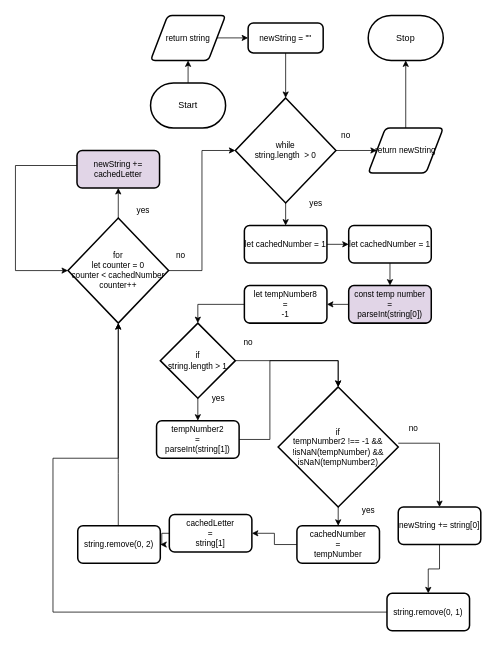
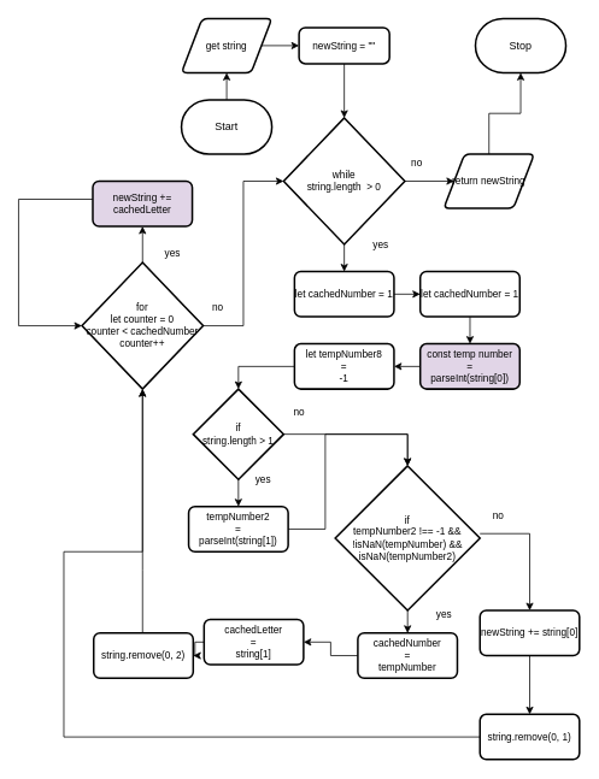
- <mxCell id="6" value="return string" style="shape=parallelogram;html=1;strokeWidth=2;perimeter=parallelogramPerimeter;whiteSpace=wrap;rounded=1;arcSize=12;size=0.23;fontFamily=Helvetica;fontSize=11;fontColor=default;" vertex="1" parent="1"><mxGeometry x="200" y="20" width="100" height="60" as="geometry" /></mxCell>
+ <mxCell id="6" value="get string" style="shape=parallelogram;html=1;strokeWidth=2;perimeter=parallelogramPerimeter;whiteSpace=wrap;rounded=1;arcSize=12;size=0.23;fontFamily=Helvetica;fontSize=11;fontColor=default;" vertex="1" parent="1"><mxGeometry x="200" y="20" width="100" height="60" as="geometry" /></mxCell>
- <mxCell id="4" value="Stop" style="strokeWidth=2;html=1;shape=mxgraph.flowchart.terminator;whiteSpace=wrap;" vertex="1" parent="1"><mxGeometry x="490" y="20" width="100" height="60" as="geometry" /></mxCell>
+ <mxCell id="4" value="Stop" style="strokeWidth=2;html=1;shape=mxgraph.flowchart.terminator;whiteSpace=wrap;" vertex="1" parent="1"><mxGeometry x="525" y="20" width="100" height="60" as="geometry" /></mxCell>
- <mxCell id="41" value="string.remove(0, 1)" style="rounded=1;whiteSpace=wrap;html=1;absoluteArcSize=1;arcSize=14;strokeWidth=2;fontFamily=Helvetica;fontSize=11;fontColor=default;" vertex="1" parent="1"><mxGeometry x="515" y="790" width="110" height="50" as="geometry" /></mxCell>
+ <mxCell id="41" value="string.remove(0, 1)" style="rounded=1;whiteSpace=wrap;html=1;absoluteArcSize=1;arcSize=14;strokeWidth=2;fontFamily=Helvetica;fontSize=11;fontColor=default;" vertex="1" parent="1"><mxGeometry x="530" y="790" width="110" height="50" as="geometry" /></mxCell>
